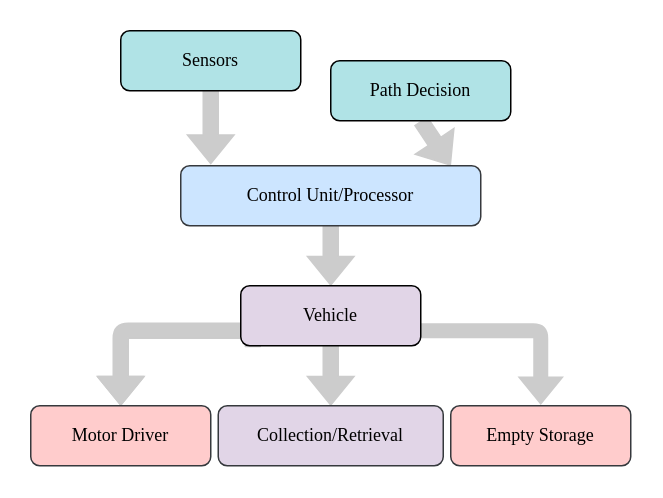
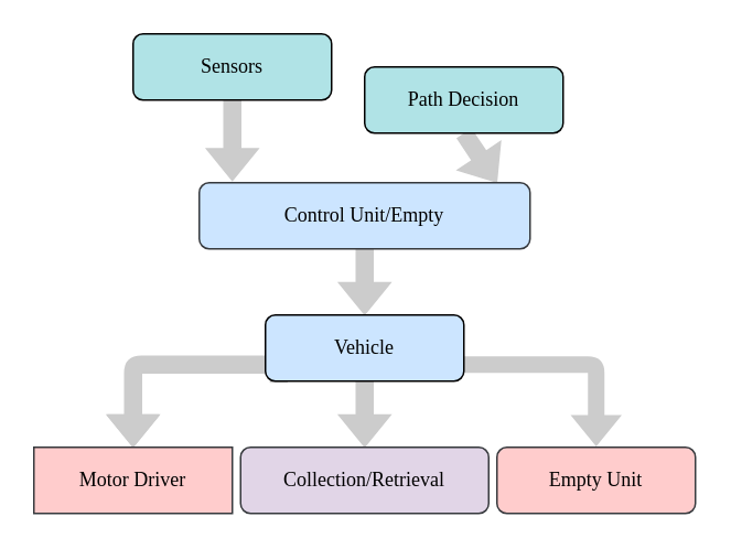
- <mxCell id="7" value="Control Unit/Processor" style="rounded=1;whiteSpace=wrap;html=1;fontSize=12;glass=0;strokeWidth=1;shadow=0;fillColor=#cce5ff;strokeColor=#36393d;fontFamily=Lucida Console;" vertex="1" parent="1"><mxGeometry x="120" y="110" width="200" height="40" as="geometry" /></mxCell>
+ <mxCell id="7" value="Control Unit/Empty" style="rounded=1;whiteSpace=wrap;html=1;fontSize=12;glass=0;strokeWidth=1;shadow=0;fillColor=#cce5ff;strokeColor=#36393d;fontFamily=Lucida Console;" vertex="1" parent="1"><mxGeometry x="120" y="110" width="200" height="40" as="geometry" /></mxCell>
- <mxCell id="11" value="Vehicle" style="rounded=1;whiteSpace=wrap;html=1;fontSize=12;glass=0;strokeWidth=1;shadow=0;fillColor=#e1d5e7;fontFamily=Lucida Console;" vertex="1" parent="1"><mxGeometry x="160" y="190" width="120" height="40" as="geometry" /></mxCell>
+ <mxCell id="11" value="Vehicle" style="rounded=1;whiteSpace=wrap;html=1;fontSize=12;glass=0;strokeWidth=1;shadow=0;fillColor=#cce5ff;fontFamily=Lucida Console;" vertex="1" parent="1"><mxGeometry x="160" y="190" width="120" height="40" as="geometry" /></mxCell>
- <mxCell id="12" value="Motor Driver" style="rounded=1;whiteSpace=wrap;html=1;fontSize=12;glass=0;strokeWidth=1;shadow=0;fillColor=#ffcccc;strokeColor=#36393d;fontFamily=Lucida Console;" vertex="1" parent="1"><mxGeometry x="20" y="270" width="120" height="40" as="geometry" /></mxCell>
+ <mxCell id="12" value="Motor Driver" style="whiteSpace=wrap;html=1;fontSize=12;glass=0;strokeWidth=1;shadow=0;fillColor=#ffcccc;strokeColor=#36393d;fontFamily=Lucida Console;rounded=0;" vertex="1" parent="1"><mxGeometry x="20" y="270" width="120" height="40" as="geometry" /></mxCell>
- <mxCell id="14" value="Empty Storage" style="rounded=1;whiteSpace=wrap;html=1;fontSize=12;glass=0;strokeWidth=1;shadow=0;fillColor=#ffcccc;strokeColor=#36393d;fontFamily=Lucida Console;" vertex="1" parent="1"><mxGeometry x="300" y="270" width="120" height="40" as="geometry" /></mxCell>
+ <mxCell id="14" value="Empty Unit" style="rounded=1;whiteSpace=wrap;html=1;fontSize=12;glass=0;strokeWidth=1;shadow=0;fillColor=#ffcccc;strokeColor=#36393d;fontFamily=Lucida Console;" vertex="1" parent="1"><mxGeometry x="300" y="270" width="120" height="40" as="geometry" /></mxCell>
